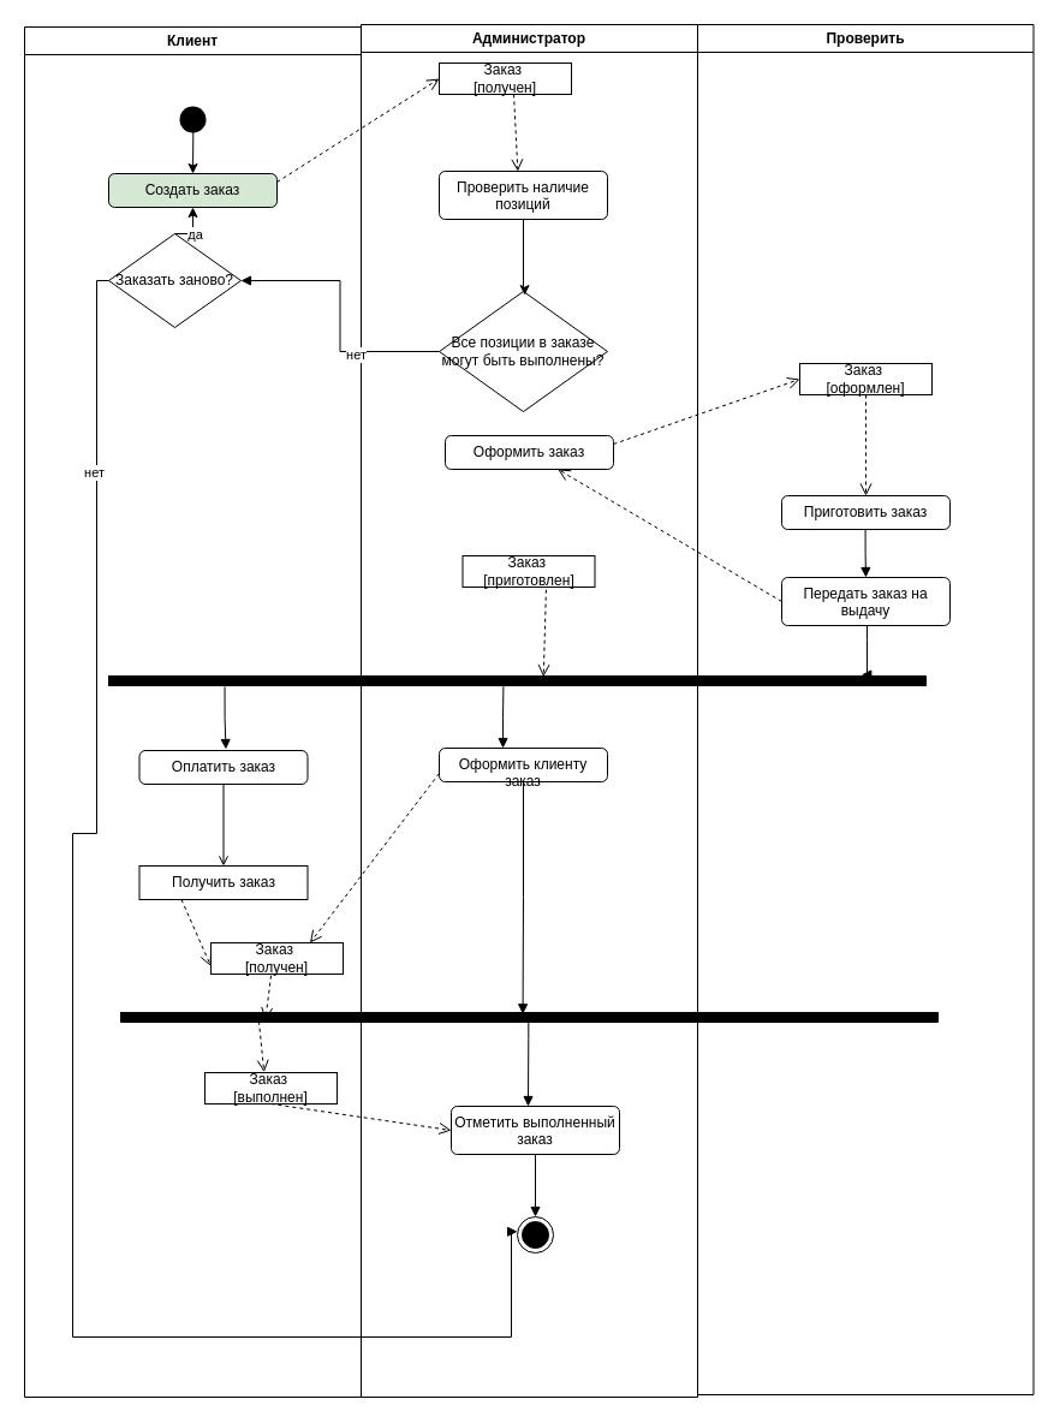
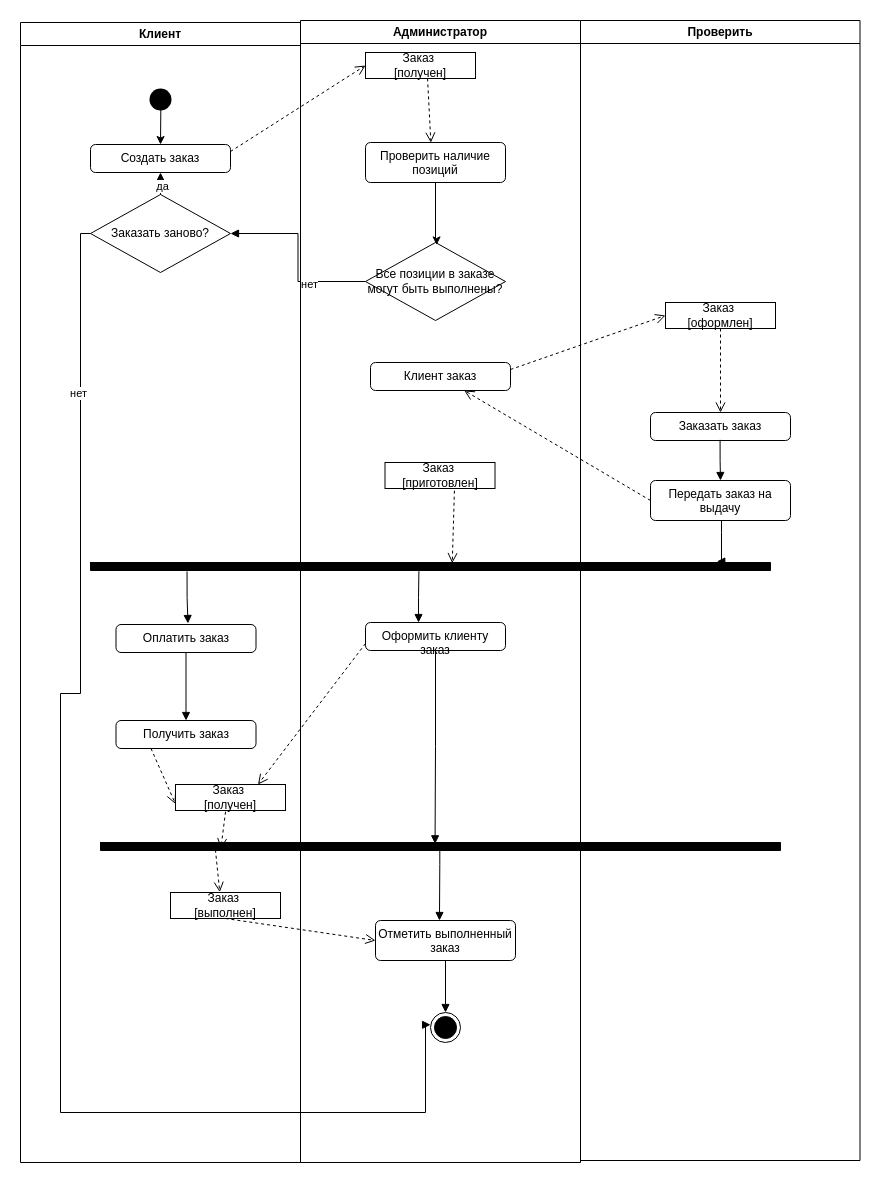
- <mxCell id="5" value="Создать заказ" style="html=1;align=center;verticalAlign=top;rounded=1;absoluteArcSize=1;arcSize=10;dashed=0;whiteSpace=wrap;fillColor=#d5e8d4;" vertex="1" parent="2"><mxGeometry x="70" y="122" width="140" height="28" as="geometry" /></mxCell>
+ <mxCell id="5" value="Создать заказ" style="html=1;align=center;verticalAlign=top;rounded=1;absoluteArcSize=1;arcSize=10;dashed=0;whiteSpace=wrap;" vertex="1" parent="2"><mxGeometry x="70" y="122" width="140" height="28" as="geometry" /></mxCell>
- <mxCell id="6" value="Заказать заново?" style="rhombus;whiteSpace=wrap;html=1;" vertex="1" parent="2"><mxGeometry x="70" y="172" width="110" height="78" as="geometry" /></mxCell>
+ <mxCell id="6" value="Заказать заново?" style="rhombus;whiteSpace=wrap;html=1;" vertex="1" parent="2"><mxGeometry x="70" y="172" width="140" height="78" as="geometry" /></mxCell>
- <mxCell id="18" value="Все позиции в заказе могут быть выполнены?" style="rhombus;whiteSpace=wrap;html=1;" vertex="1" parent="15"><mxGeometry x="65" y="222" width="140" height="100" as="geometry" /></mxCell>
+ <mxCell id="18" value="Все позиции в заказе могут быть выполнены?" style="rhombus;whiteSpace=wrap;html=1;" vertex="1" parent="15"><mxGeometry x="65" y="222" width="140" height="78" as="geometry" /></mxCell>
- <mxCell id="21" value="Оформить заказ" style="html=1;align=center;verticalAlign=top;rounded=1;absoluteArcSize=1;arcSize=10;dashed=0;whiteSpace=wrap;" vertex="1" parent="15"><mxGeometry x="70" y="342" width="140" height="28" as="geometry" /></mxCell>
+ <mxCell id="21" value="Клиент заказ" style="html=1;align=center;verticalAlign=top;rounded=1;absoluteArcSize=1;arcSize=10;dashed=0;whiteSpace=wrap;" vertex="1" parent="15"><mxGeometry x="70" y="342" width="140" height="28" as="geometry" /></mxCell>
- <mxCell id="35" value="Приготовить заказ" style="html=1;align=center;verticalAlign=top;rounded=1;absoluteArcSize=1;arcSize=10;dashed=0;whiteSpace=wrap;" vertex="1" parent="33"><mxGeometry x="70" y="392" width="140" height="28" as="geometry" /></mxCell>
+ <mxCell id="35" value="Заказать заказ" style="html=1;align=center;verticalAlign=top;rounded=1;absoluteArcSize=1;arcSize=10;dashed=0;whiteSpace=wrap;" vertex="1" parent="33"><mxGeometry x="70" y="392" width="140" height="28" as="geometry" /></mxCell>
- <mxCell id="11" value="" style="endArrow=open;endFill=1;html=1;edgeStyle=orthogonalEdgeStyle;align=left;verticalAlign=top;rounded=0;exitX=0.5;exitY=1;exitDx=0;exitDy=0;entryX=0.5;entryY=0;entryDx=0;entryDy=0;" edge="1" parent="2" source="9" target="12"><mxGeometry x="-1" relative="1" as="geometry"><mxPoint x="165.31" y="642" as="sourcePoint" /><mxPoint x="165.31" y="692" as="targetPoint" /></mxGeometry></mxCell>
+ <mxCell id="11" value="" style="endArrow=block;endFill=1;html=1;edgeStyle=orthogonalEdgeStyle;align=left;verticalAlign=top;rounded=0;exitX=0.5;exitY=1;exitDx=0;exitDy=0;entryX=0.5;entryY=0;entryDx=0;entryDy=0;" edge="1" parent="2" source="9" target="12"><mxGeometry x="-1" relative="1" as="geometry"><mxPoint x="165.31" y="642" as="sourcePoint" /><mxPoint x="165.31" y="692" as="targetPoint" /></mxGeometry></mxCell>
- <mxCell id="12" value="Получить заказ" style="html=1;align=center;verticalAlign=top;absoluteArcSize=1;arcSize=10;dashed=0;whiteSpace=wrap;rounded=0;" vertex="1" parent="2"><mxGeometry x="95.5" y="698" width="140" height="28" as="geometry" /></mxCell>
+ <mxCell id="12" value="Получить заказ" style="html=1;align=center;verticalAlign=top;rounded=1;absoluteArcSize=1;arcSize=10;dashed=0;whiteSpace=wrap;" vertex="1" parent="2"><mxGeometry x="95.5" y="698" width="140" height="28" as="geometry" /></mxCell>
